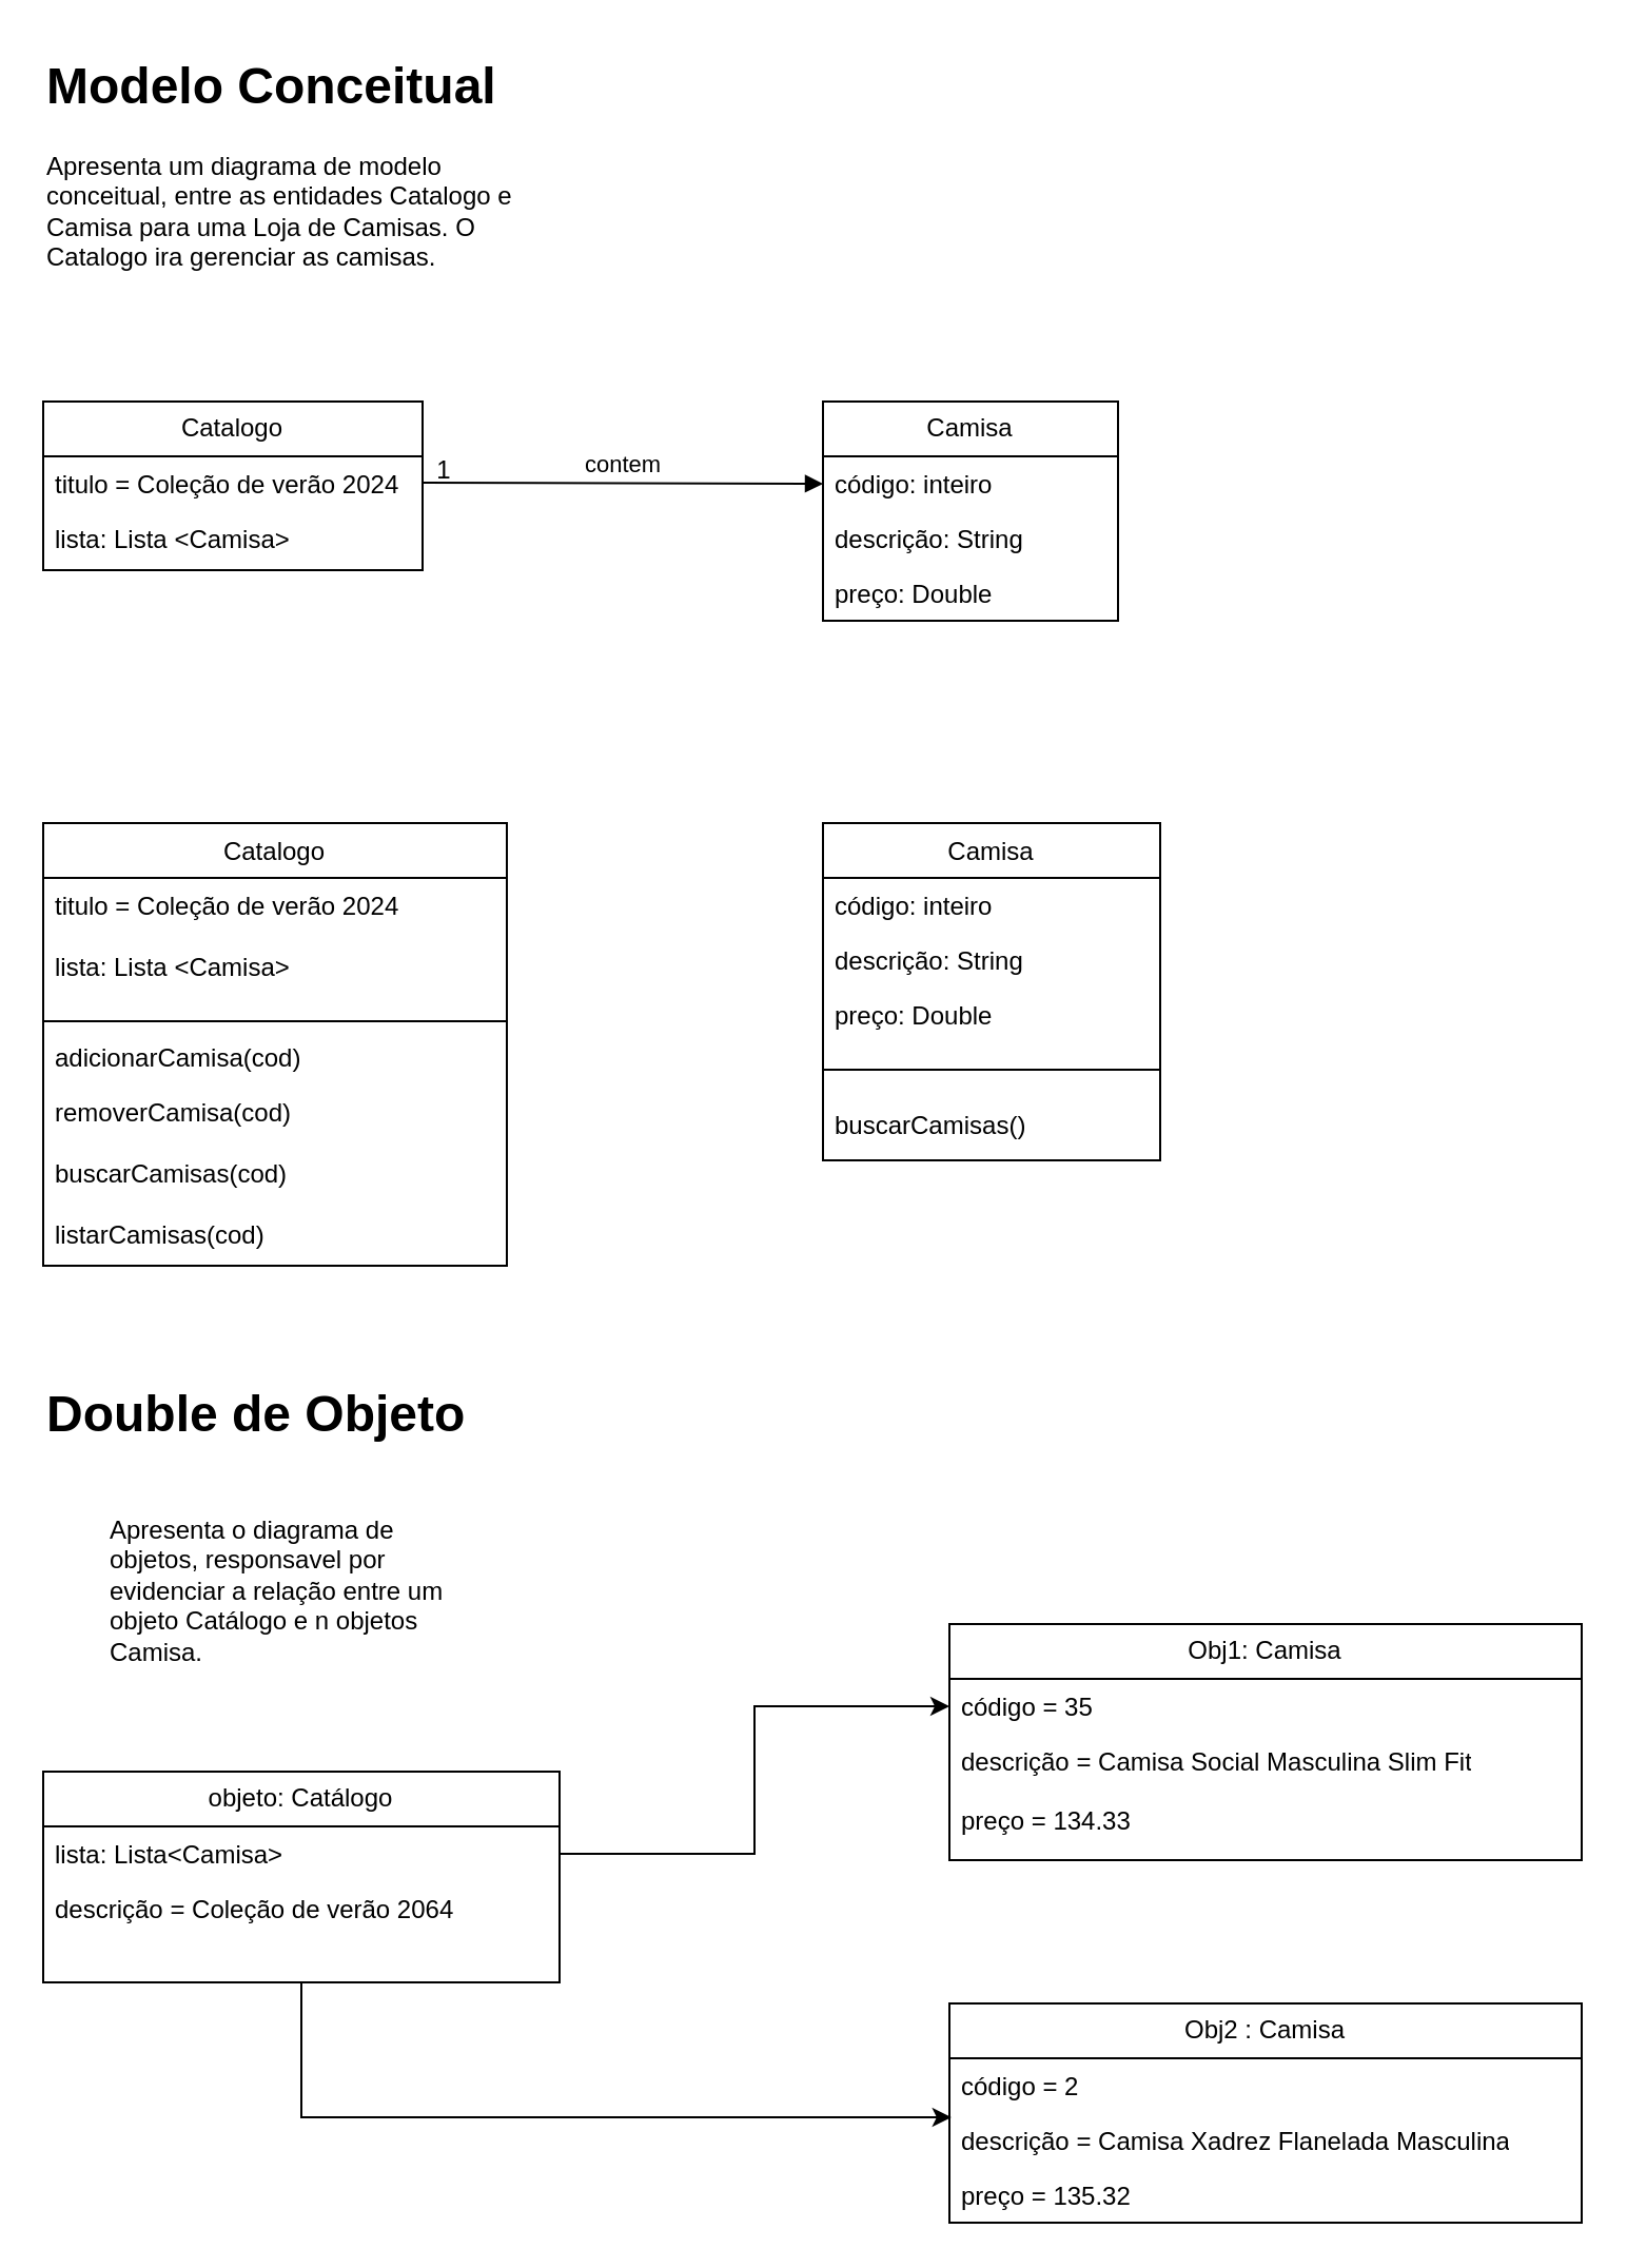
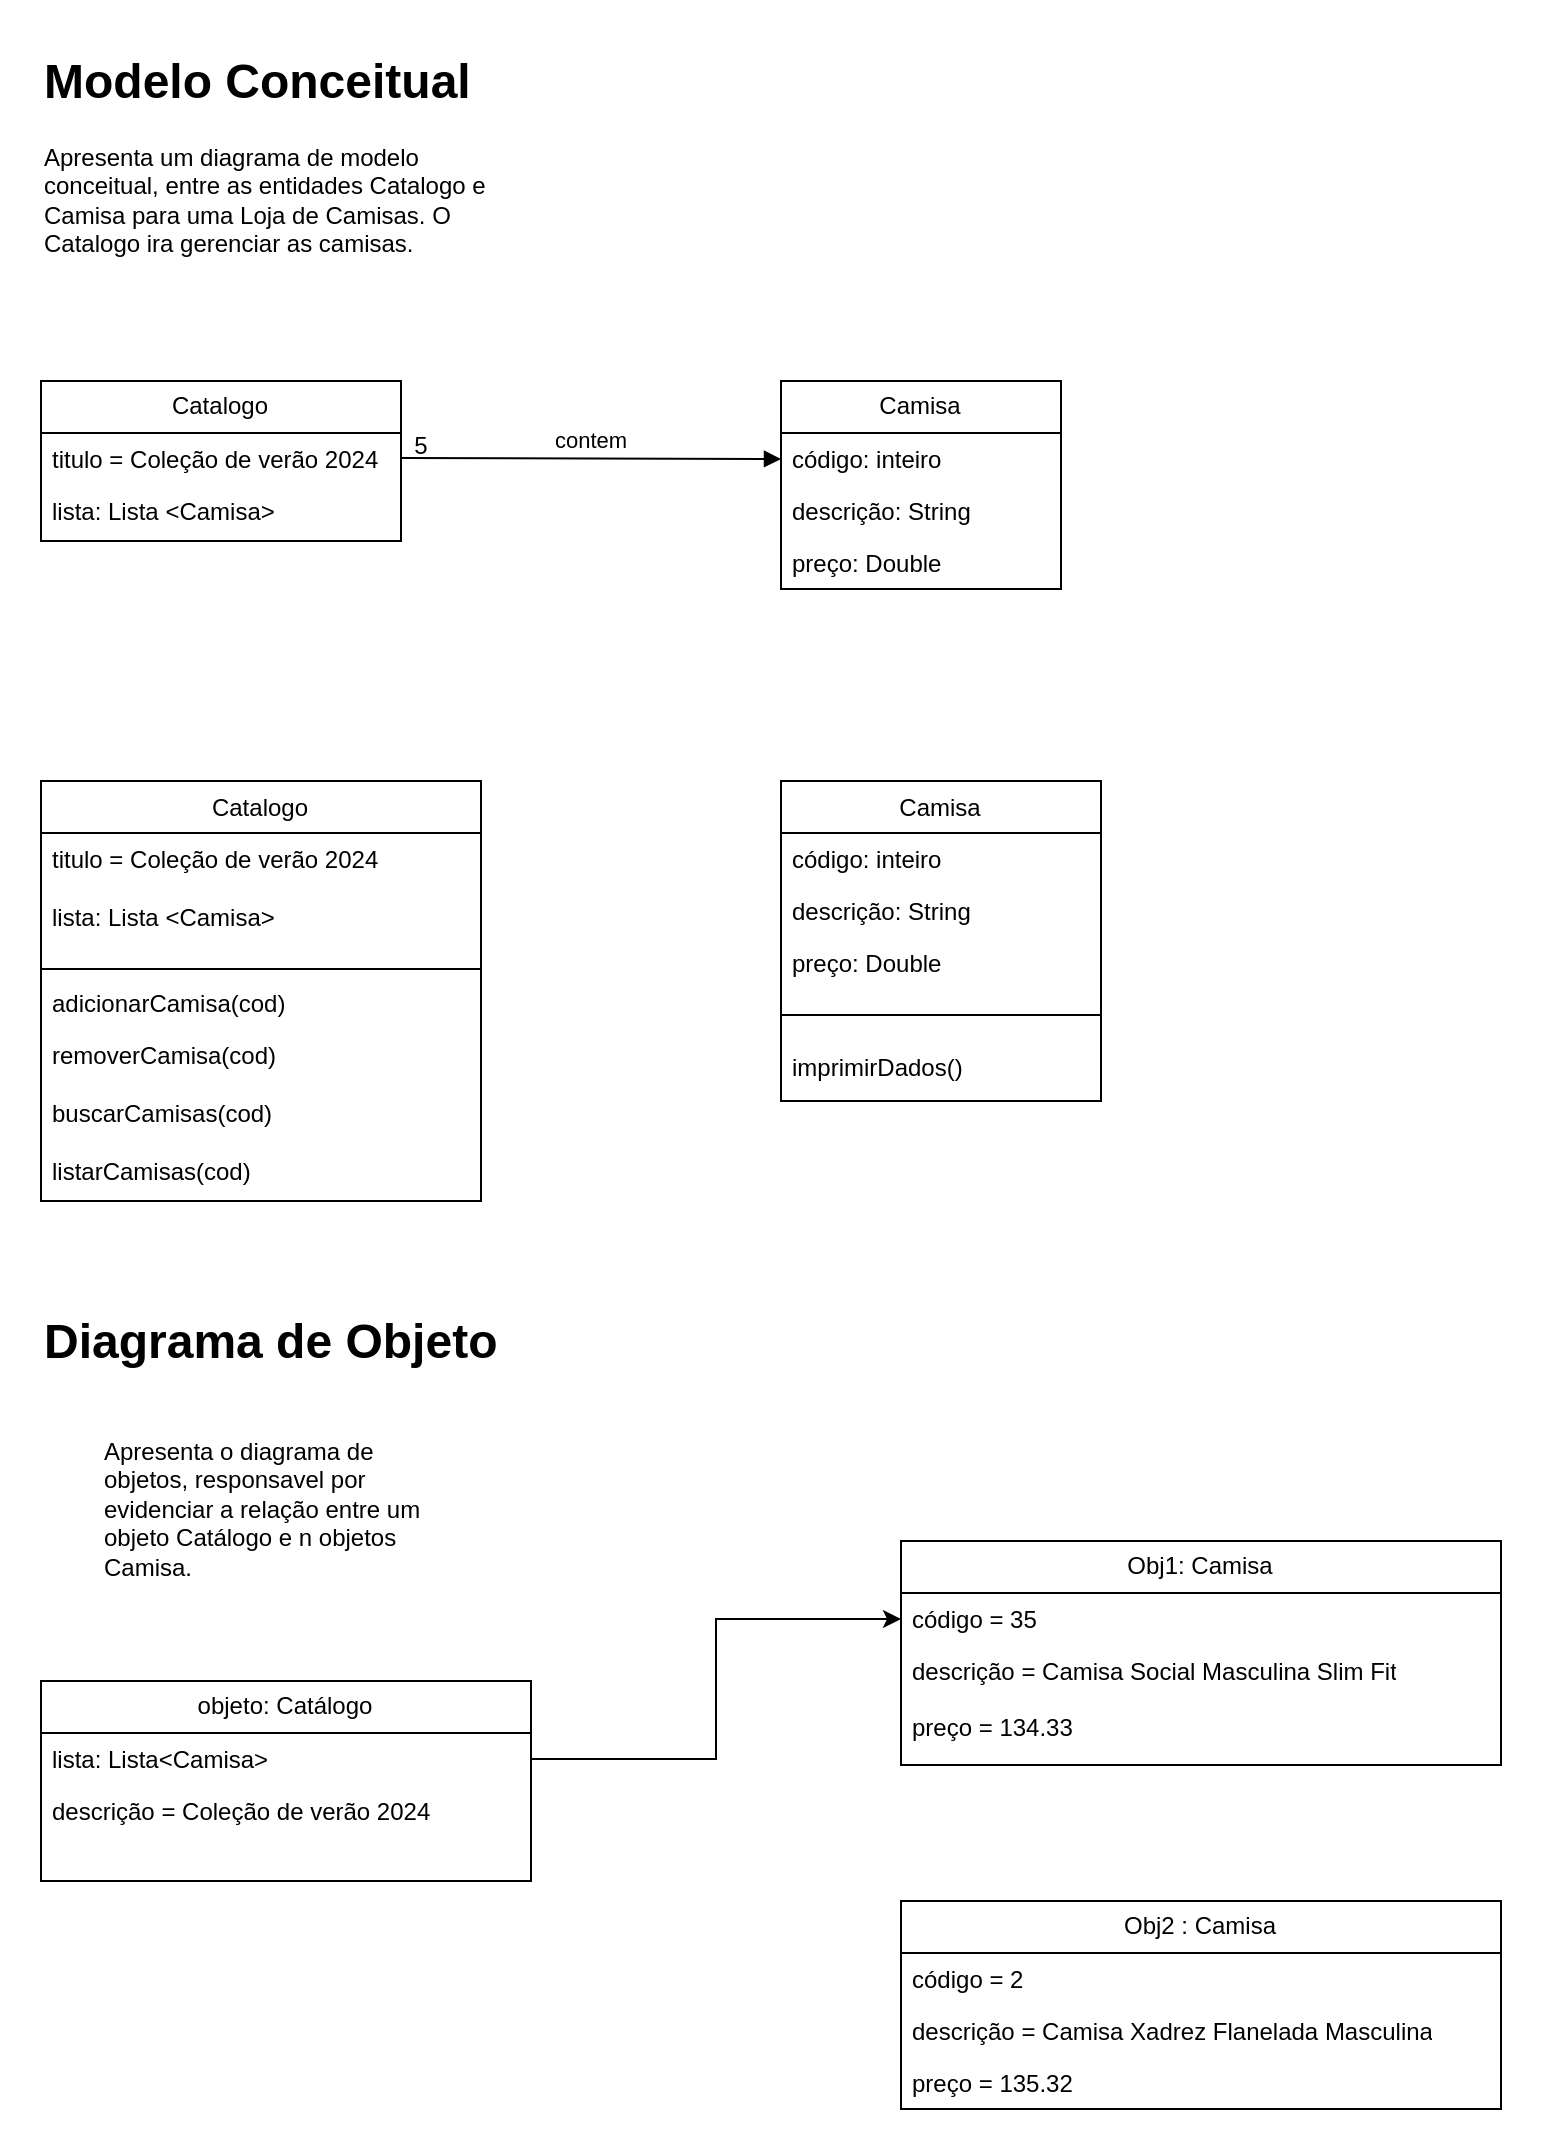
- <mxCell id="18" value="1" style="text;html=1;align=center;verticalAlign=middle;resizable=0;points=[];autosize=1;strokeColor=none;fillColor=none;" vertex="1" parent="1"><mxGeometry x="195" y="208" width="30" height="30" as="geometry" /></mxCell>
+ <mxCell id="18" value="5" style="text;html=1;align=center;verticalAlign=middle;resizable=0;points=[];autosize=1;strokeColor=none;fillColor=none;" vertex="1" parent="1"><mxGeometry x="195" y="208" width="30" height="30" as="geometry" /></mxCell>
- <mxCell id="36" value="buscarCamisas()" style="text;strokeColor=none;fillColor=none;align=left;verticalAlign=top;spacingLeft=4;spacingRight=4;overflow=hidden;rotatable=0;points=[[0,0.5],[1,0.5]];portConstraint=eastwest;whiteSpace=wrap;html=1;" vertex="1" parent="31"><mxGeometry y="130" width="160" height="30" as="geometry" /></mxCell>
+ <mxCell id="36" value="imprimirDados()" style="text;strokeColor=none;fillColor=none;align=left;verticalAlign=top;spacingLeft=4;spacingRight=4;overflow=hidden;rotatable=0;points=[[0,0.5],[1,0.5]];portConstraint=eastwest;whiteSpace=wrap;html=1;" vertex="1" parent="31"><mxGeometry y="130" width="160" height="30" as="geometry" /></mxCell>
- <mxCell id="25" value="&lt;h1 style=&quot;margin-top: 0px;&quot;&gt;Double de Objeto&lt;br&gt;&lt;/h1&gt;" style="text;html=1;whiteSpace=wrap;overflow=hidden;rounded=0;" vertex="1" parent="1"><mxGeometry x="20" y="650" width="275" height="60" as="geometry" /></mxCell>
+ <mxCell id="25" value="&lt;h1 style=&quot;margin-top: 0px;&quot;&gt;Diagrama de Objeto&lt;br&gt;&lt;/h1&gt;" style="text;html=1;whiteSpace=wrap;overflow=hidden;rounded=0;" vertex="1" parent="1"><mxGeometry x="20" y="650" width="275" height="60" as="geometry" /></mxCell>
- <mxCell id="22" value="descrição = Coleção de verão 2064" style="text;strokeColor=none;fillColor=none;align=left;verticalAlign=top;spacingLeft=4;spacingRight=4;overflow=hidden;rotatable=0;points=[[0,0.5],[1,0.5]];portConstraint=eastwest;whiteSpace=wrap;html=1;" vertex="1" parent="20"><mxGeometry y="52" width="245" height="48" as="geometry" /></mxCell>
+ <mxCell id="22" value="descrição = Coleção de verão 2024" style="text;strokeColor=none;fillColor=none;align=left;verticalAlign=top;spacingLeft=4;spacingRight=4;overflow=hidden;rotatable=0;points=[[0,0.5],[1,0.5]];portConstraint=eastwest;whiteSpace=wrap;html=1;" vertex="1" parent="20"><mxGeometry y="52" width="245" height="48" as="geometry" /></mxCell>
- <mxCell id="24" style="edgeStyle=orthogonalEdgeStyle;rounded=0;orthogonalLoop=1;jettySize=auto;html=1;entryX=0.003;entryY=0.077;entryDx=0;entryDy=0;entryPerimeter=0;" edge="1" parent="1" source="20" target="12"><mxGeometry relative="1" as="geometry" /></mxCell>
